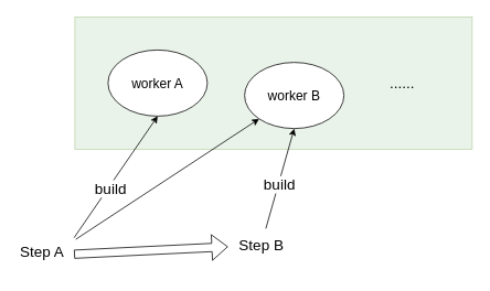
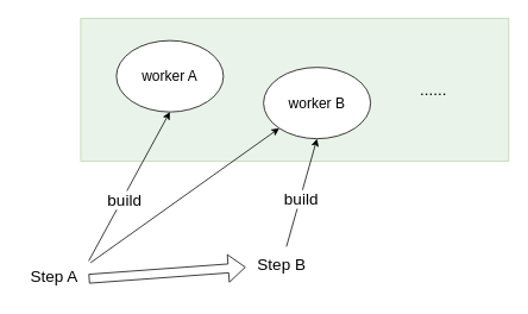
- <mxCell id="3" value="&lt;font style=&quot;font-size: 16px;&quot;&gt;worker A&lt;/font&gt;" style="ellipse;whiteSpace=wrap;html=1;" vertex="1" parent="1"><mxGeometry x="130" y="60" width="120" height="80" as="geometry" /></mxCell>
+ <mxCell id="3" value="&lt;font style=&quot;font-size: 16px;&quot;&gt;worker A&lt;/font&gt;" style="ellipse;whiteSpace=wrap;html=1;" vertex="1" parent="1"><mxGeometry x="130" y="45" width="120" height="80" as="geometry" /></mxCell>
- <mxCell id="6" value="&lt;font style=&quot;font-size: 18px;&quot;&gt;Step A&lt;br&gt;&lt;/font&gt;" style="text;html=1;align=center;verticalAlign=middle;resizable=0;points=[];autosize=1;strokeColor=none;fillColor=none;" vertex="1" parent="1"><mxGeometry x="10" y="285" width="80" height="40" as="geometry" /></mxCell>
+ <mxCell id="6" value="&lt;font style=&quot;font-size: 18px;&quot;&gt;Step A&lt;br&gt;&lt;/font&gt;" style="text;html=1;align=center;verticalAlign=middle;resizable=0;points=[];autosize=1;strokeColor=none;fillColor=none;" vertex="1" parent="1"><mxGeometry x="20" y="290" width="80" height="40" as="geometry" /></mxCell>
